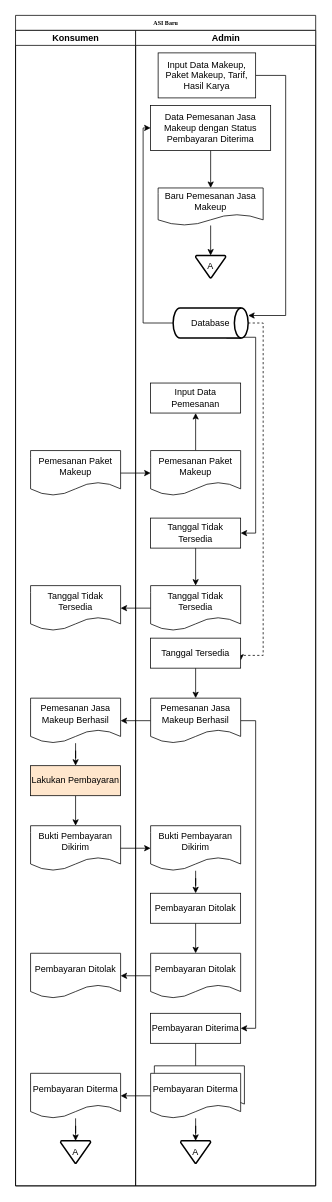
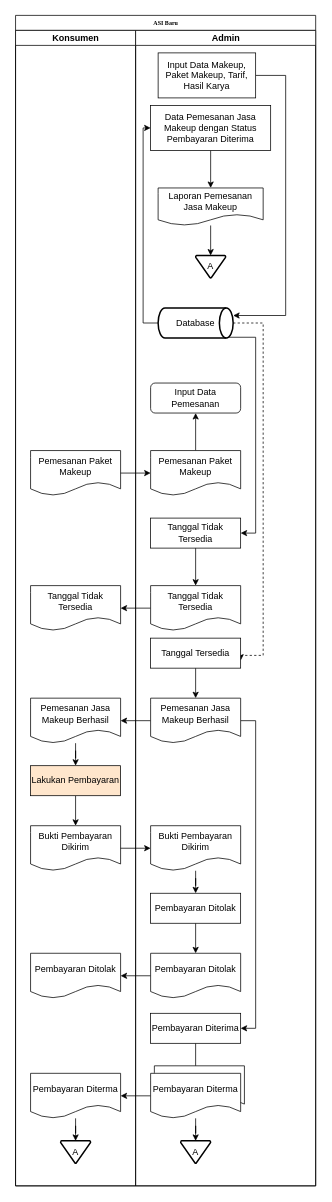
- <mxCell id="51" value="Baru Pemesanan Jasa Makeup" style="shape=document;whiteSpace=wrap;html=1;boundedLbl=1;" vertex="1" parent="21"><mxGeometry x="30" y="210" width="140" height="50" as="geometry" /></mxCell>
+ <mxCell id="51" value="Laporan Pemesanan Jasa Makeup" style="shape=document;whiteSpace=wrap;html=1;boundedLbl=1;" vertex="1" parent="21"><mxGeometry x="30" y="210" width="140" height="50" as="geometry" /></mxCell>
- <mxCell id="40" value="Database" style="strokeWidth=2;html=1;shape=mxgraph.flowchart.direct_data;whiteSpace=wrap;" vertex="1" parent="21"><mxGeometry x="50" y="370" width="100" height="40" as="geometry" /></mxCell>
+ <mxCell id="40" value="Database" style="strokeWidth=2;html=1;shape=mxgraph.flowchart.direct_data;whiteSpace=wrap;" vertex="1" parent="21"><mxGeometry x="30" y="370" width="100" height="40" as="geometry" /></mxCell>
- <mxCell id="37" value="Input Data Pemesanan" style="whiteSpace=wrap;html=1;" vertex="1" parent="21"><mxGeometry x="20" y="470" width="120" height="40" as="geometry" /></mxCell>
+ <mxCell id="37" value="Input Data Pemesanan" style="whiteSpace=wrap;html=1;rounded=1;" vertex="1" parent="21"><mxGeometry x="20" y="470" width="120" height="40" as="geometry" /></mxCell>
